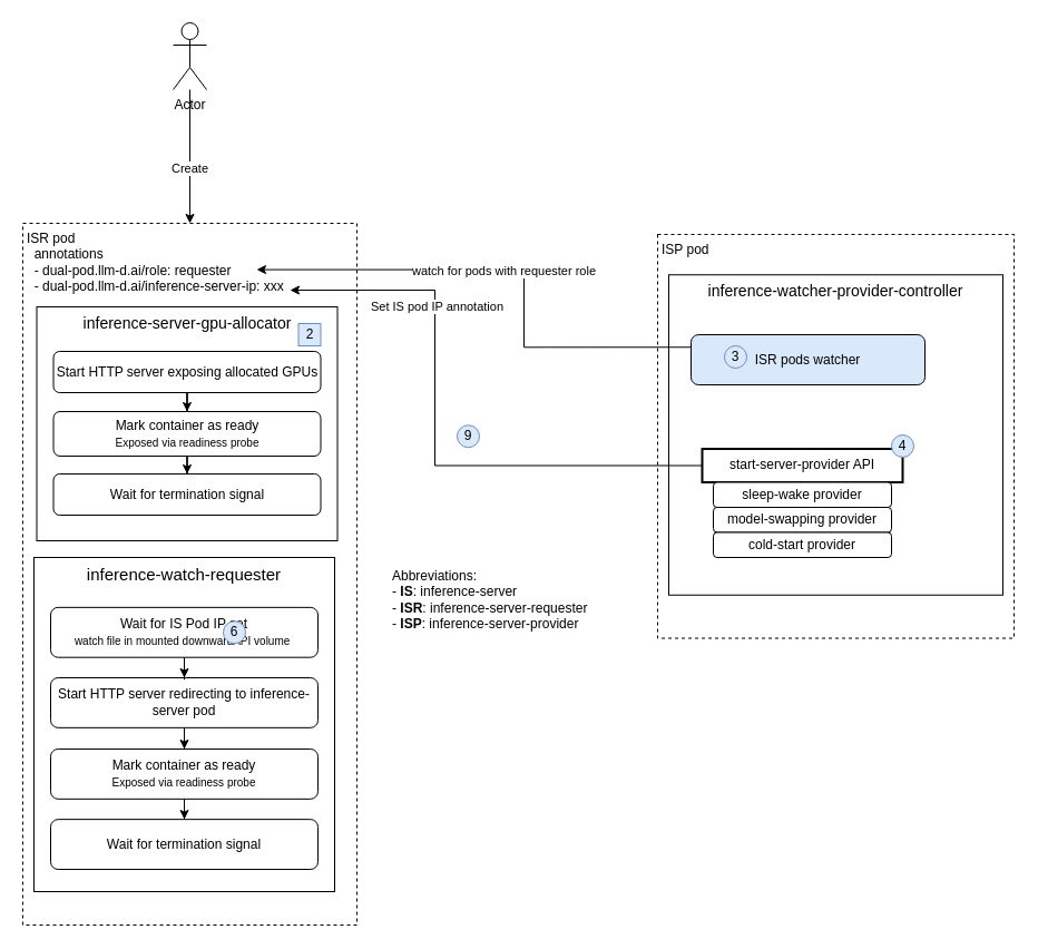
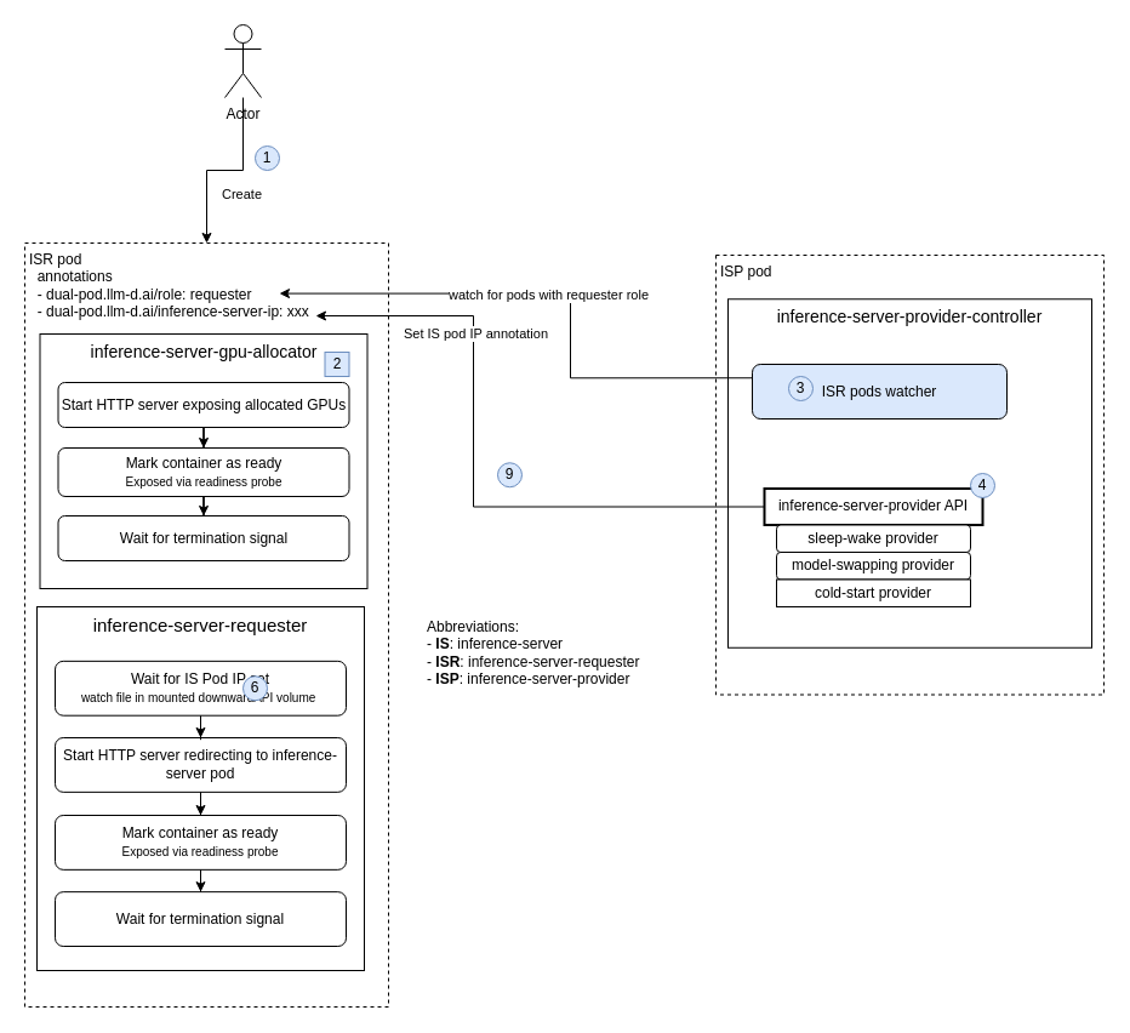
- <mxCell id="7" value="Actor" style="shape=umlActor;verticalLabelPosition=bottom;verticalAlign=top;html=1;outlineConnect=0;" vertex="1" parent="1"><mxGeometry x="155" y="20" width="30" height="60" as="geometry" /></mxCell>
+ <mxCell id="7" value="Actor" style="shape=umlActor;verticalLabelPosition=bottom;verticalAlign=top;html=1;outlineConnect=0;" vertex="1" parent="1"><mxGeometry x="185" y="20" width="30" height="60" as="geometry" /></mxCell>
+ <mxCell id="38" value="1" style="ellipse;whiteSpace=wrap;html=1;aspect=fixed;fillColor=#dae8fc;strokeColor=#6c8ebf;" vertex="1" parent="1"><mxGeometry x="210" y="120" width="20" height="20" as="geometry" /></mxCell>
- <mxCell id="4" value="&lt;font style=&quot;font-size: 14px;&quot;&gt;inference-watcher-provider-controller&lt;/font&gt;" style="whiteSpace=wrap;html=1;verticalAlign=top;align=center;" vertex="1" parent="1"><mxGeometry x="600" y="246.25" width="300" height="287.5" as="geometry" /></mxCell>
+ <mxCell id="4" value="&lt;font style=&quot;font-size: 14px;&quot;&gt;inference-server-provider-controller&lt;/font&gt;" style="whiteSpace=wrap;html=1;verticalAlign=top;align=center;" vertex="1" parent="1"><mxGeometry x="600" y="246.25" width="300" height="287.5" as="geometry" /></mxCell>
- <mxCell id="11" value="&lt;font&gt;start-server-provider API&lt;/font&gt;" style="whiteSpace=wrap;html=1;verticalAlign=top;align=center;strokeWidth=2;" vertex="1" parent="10"><mxGeometry width="180" height="30" as="geometry" /></mxCell>
+ <mxCell id="11" value="&lt;font&gt;inference-server-provider API&lt;/font&gt;" style="whiteSpace=wrap;html=1;verticalAlign=top;align=center;strokeWidth=2;" vertex="1" parent="10"><mxGeometry width="180" height="30" as="geometry" /></mxCell>
- <mxCell id="14" value="cold-start provider" style="rounded=1;whiteSpace=wrap;html=1;" vertex="1" parent="10"><mxGeometry x="10" y="75" width="160" height="22.5" as="geometry" /></mxCell>
+ <mxCell id="14" value="cold-start provider" style="whiteSpace=wrap;html=1;rounded=0;" vertex="1" parent="10"><mxGeometry x="10" y="75" width="160" height="22.5" as="geometry" /></mxCell>
- <mxCell id="27" value="&lt;font style=&quot;font-size: 15px;&quot;&gt;inference-watch-requester&lt;/font&gt;" style="whiteSpace=wrap;html=1;verticalAlign=top;align=center;" vertex="1" parent="26"><mxGeometry width="270" height="300" as="geometry" /></mxCell>
+ <mxCell id="27" value="&lt;font style=&quot;font-size: 15px;&quot;&gt;inference-server-requester&lt;/font&gt;" style="whiteSpace=wrap;html=1;verticalAlign=top;align=center;" vertex="1" parent="26"><mxGeometry width="270" height="300" as="geometry" /></mxCell>
